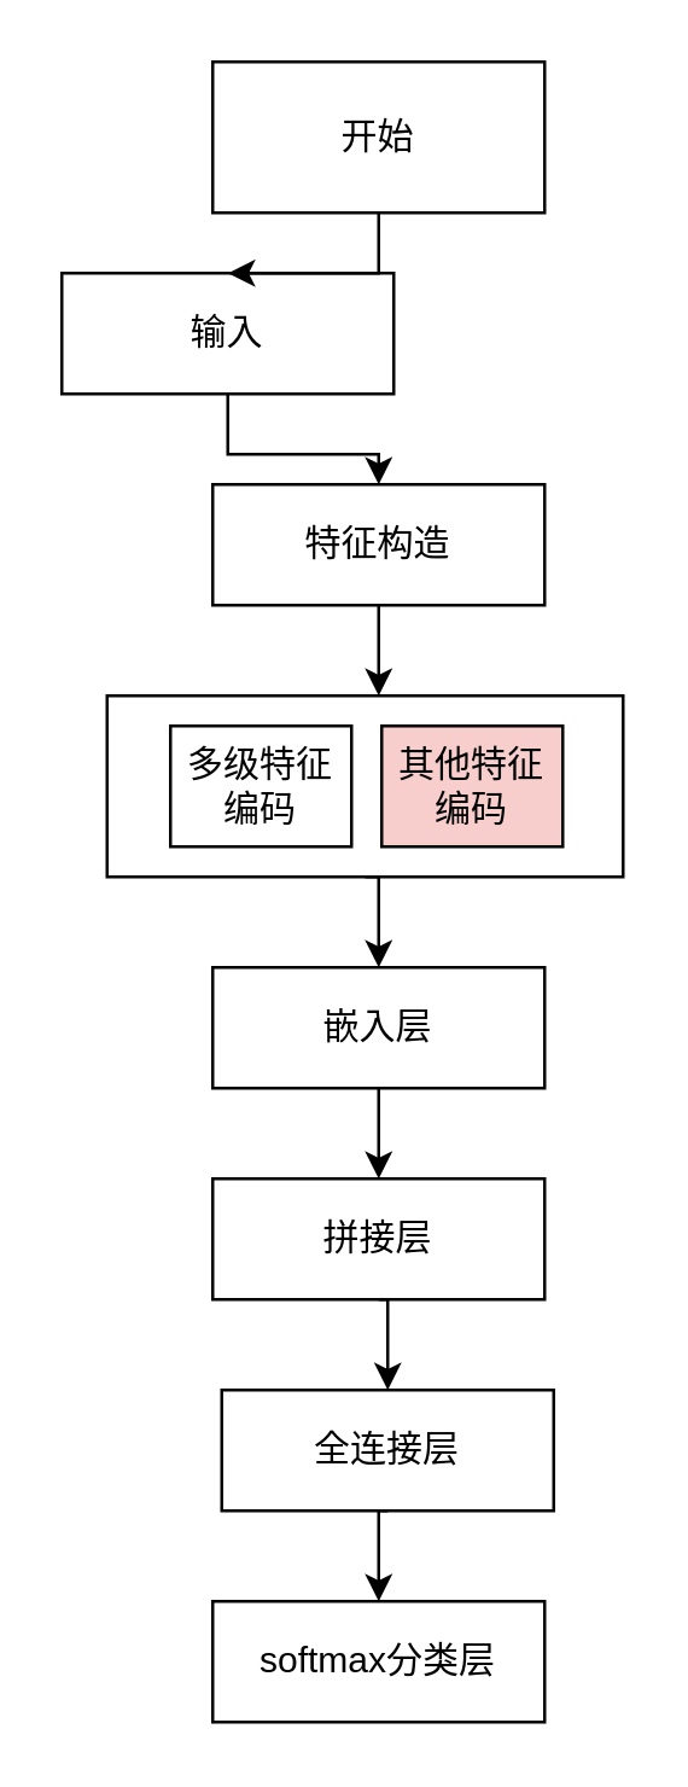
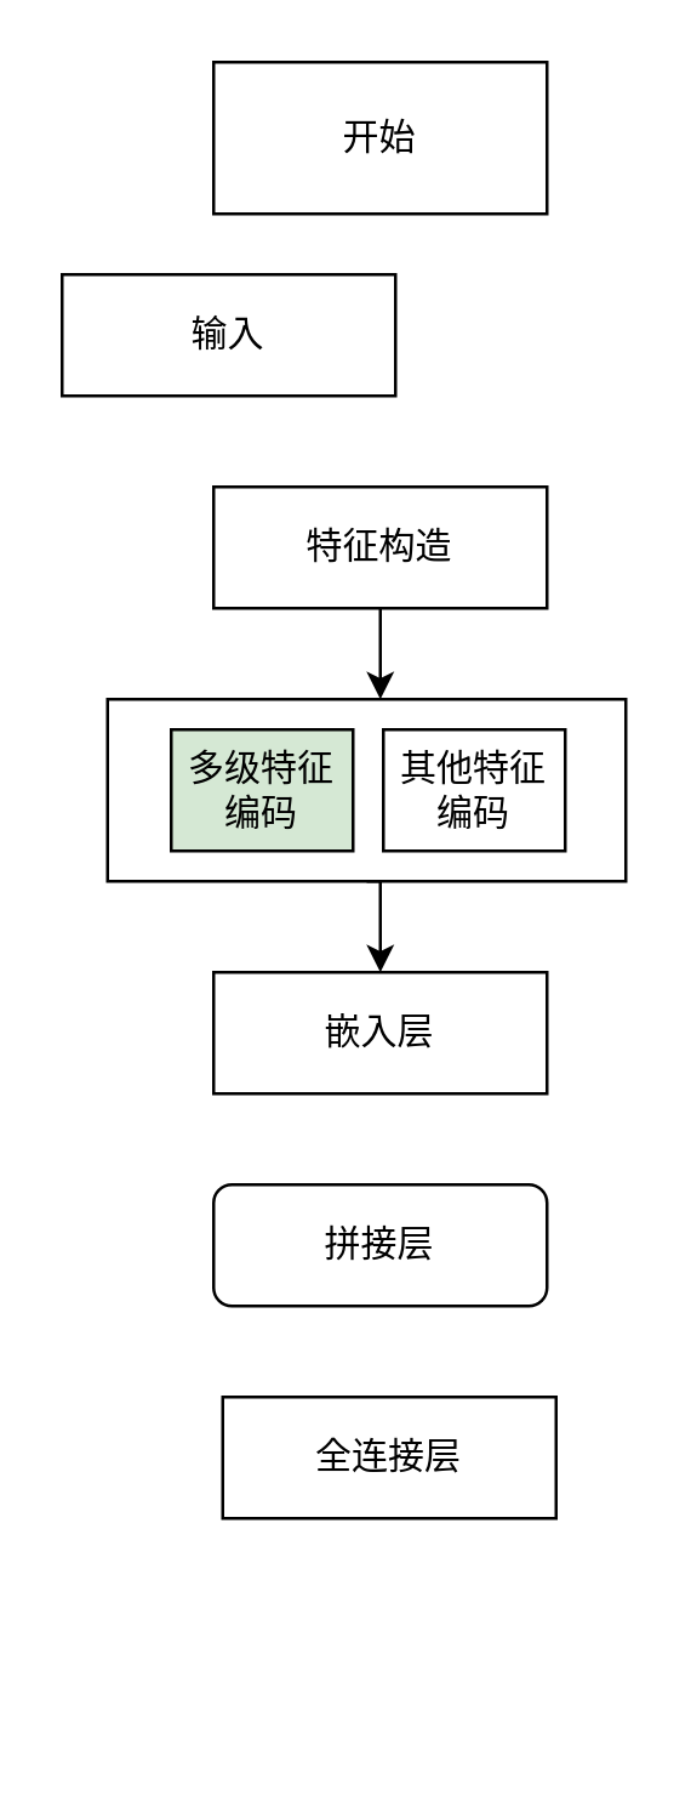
- <mxCell id="14" value="" style="edgeStyle=orthogonalEdgeStyle;rounded=0;orthogonalLoop=1;jettySize=auto;html=1;" edge="1" parent="1" source="15" target="13"><mxGeometry relative="1" as="geometry" /></mxCell>
- <mxCell id="12" value="" style="edgeStyle=orthogonalEdgeStyle;rounded=0;orthogonalLoop=1;jettySize=auto;html=1;" edge="1" parent="1" source="13" target="11"><mxGeometry relative="1" as="geometry" /></mxCell>
- <mxCell id="5" value="多级特征编码" style="rounded=0;whiteSpace=wrap;html=1;" vertex="1" parent="1"><mxGeometry x="56" y="240" width="60" height="40" as="geometry" /></mxCell>
+ <mxCell id="5" value="多级特征编码" style="rounded=0;whiteSpace=wrap;html=1;fillColor=#d5e8d4;" vertex="1" parent="1"><mxGeometry x="56" y="240" width="60" height="40" as="geometry" /></mxCell>
- <mxCell id="19" value="其他特征编码" style="rounded=0;whiteSpace=wrap;html=1;fillColor=#f8cecc;" vertex="1" parent="1"><mxGeometry x="126" y="240" width="60" height="40" as="geometry" /></mxCell>
+ <mxCell id="19" value="其他特征编码" style="rounded=0;whiteSpace=wrap;html=1;" vertex="1" parent="1"><mxGeometry x="126" y="240" width="60" height="40" as="geometry" /></mxCell>
- <mxCell id="8" style="edgeStyle=orthogonalEdgeStyle;rounded=0;orthogonalLoop=1;jettySize=auto;html=1;entryX=0.5;entryY=0;entryDx=0;entryDy=0;" edge="1" parent="1" source="9" target="7"><mxGeometry relative="1" as="geometry" /></mxCell>
- <mxCell id="7" value="拼接层" style="rounded=0;whiteSpace=wrap;html=1;" vertex="1" parent="1"><mxGeometry x="70" y="390" width="110" height="40" as="geometry" /></mxCell>
+ <mxCell id="7" value="拼接层" style="whiteSpace=wrap;html=1;rounded=1;" vertex="1" parent="1"><mxGeometry x="70" y="390" width="110" height="40" as="geometry" /></mxCell>
- <mxCell id="6" style="edgeStyle=orthogonalEdgeStyle;rounded=0;orthogonalLoop=1;jettySize=auto;html=1;exitX=0.5;exitY=1;exitDx=0;exitDy=0;entryX=0.5;entryY=0;entryDx=0;entryDy=0;" edge="1" parent="1" source="7" target="17"><mxGeometry relative="1" as="geometry" /></mxCell>
- <mxCell id="16" style="edgeStyle=orthogonalEdgeStyle;rounded=0;orthogonalLoop=1;jettySize=auto;html=1;exitX=0.5;exitY=1;exitDx=0;exitDy=0;entryX=0.5;entryY=0;entryDx=0;entryDy=0;" edge="1" parent="1" source="17" target="4"><mxGeometry relative="1" as="geometry" /></mxCell>
- <mxCell id="4" value="softmax分类层" style="rounded=0;whiteSpace=wrap;html=1;" vertex="1" parent="1"><mxGeometry x="70" y="530" width="110" height="40" as="geometry" /></mxCell>
